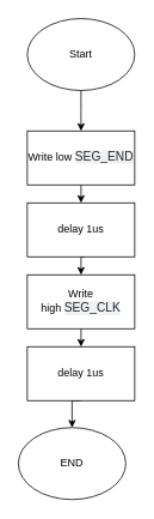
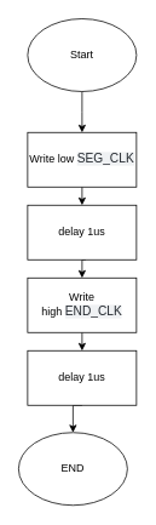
- <mxCell id="7" value="Write low&amp;nbsp;&lt;span style=&quot;color: rgb(36 , 41 , 47) ; font-family: , , &amp;#34;sf mono&amp;#34; , &amp;#34;menlo&amp;#34; , &amp;#34;consolas&amp;#34; , &amp;#34;liberation mono&amp;#34; , monospace ; font-size: 13.6px ; text-align: left ; background-color: rgba(175 , 184 , 193 , 0.2)&quot;&gt;SEG_END&lt;/span&gt;" style="rounded=0;whiteSpace=wrap;html=1;" vertex="1" parent="1"><mxGeometry x="30" y="145" width="120" height="60" as="geometry" /></mxCell>
+ <mxCell id="7" value="Write low&amp;nbsp;&lt;span style=&quot;color: rgb(36 , 41 , 47) ; font-family: , , &amp;#34;sf mono&amp;#34; , &amp;#34;menlo&amp;#34; , &amp;#34;consolas&amp;#34; , &amp;#34;liberation mono&amp;#34; , monospace ; font-size: 13.6px ; text-align: left ; background-color: rgba(175 , 184 , 193 , 0.2)&quot;&gt;SEG_CLK&lt;/span&gt;" style="rounded=0;whiteSpace=wrap;html=1;" vertex="1" parent="1"><mxGeometry x="30" y="145" width="120" height="60" as="geometry" /></mxCell>
- <mxCell id="9" value="Write high&amp;nbsp;&lt;span style=&quot;color: rgb(36 , 41 , 47) ; font-family: , , &amp;#34;sf mono&amp;#34; , &amp;#34;menlo&amp;#34; , &amp;#34;consolas&amp;#34; , &amp;#34;liberation mono&amp;#34; , monospace ; font-size: 13.6px ; text-align: left ; background-color: rgba(175 , 184 , 193 , 0.2)&quot;&gt;SEG_CLK&lt;/span&gt;" style="rounded=0;whiteSpace=wrap;html=1;" vertex="1" parent="1"><mxGeometry x="30" y="305" width="120" height="60" as="geometry" /></mxCell>
+ <mxCell id="9" value="Write high&amp;nbsp;&lt;span style=&quot;color: rgb(36 , 41 , 47) ; font-family: , , &amp;#34;sf mono&amp;#34; , &amp;#34;menlo&amp;#34; , &amp;#34;consolas&amp;#34; , &amp;#34;liberation mono&amp;#34; , monospace ; font-size: 13.6px ; text-align: left ; background-color: rgba(175 , 184 , 193 , 0.2)&quot;&gt;END_CLK&lt;/span&gt;" style="rounded=0;whiteSpace=wrap;html=1;" vertex="1" parent="1"><mxGeometry x="30" y="305" width="120" height="60" as="geometry" /></mxCell>
